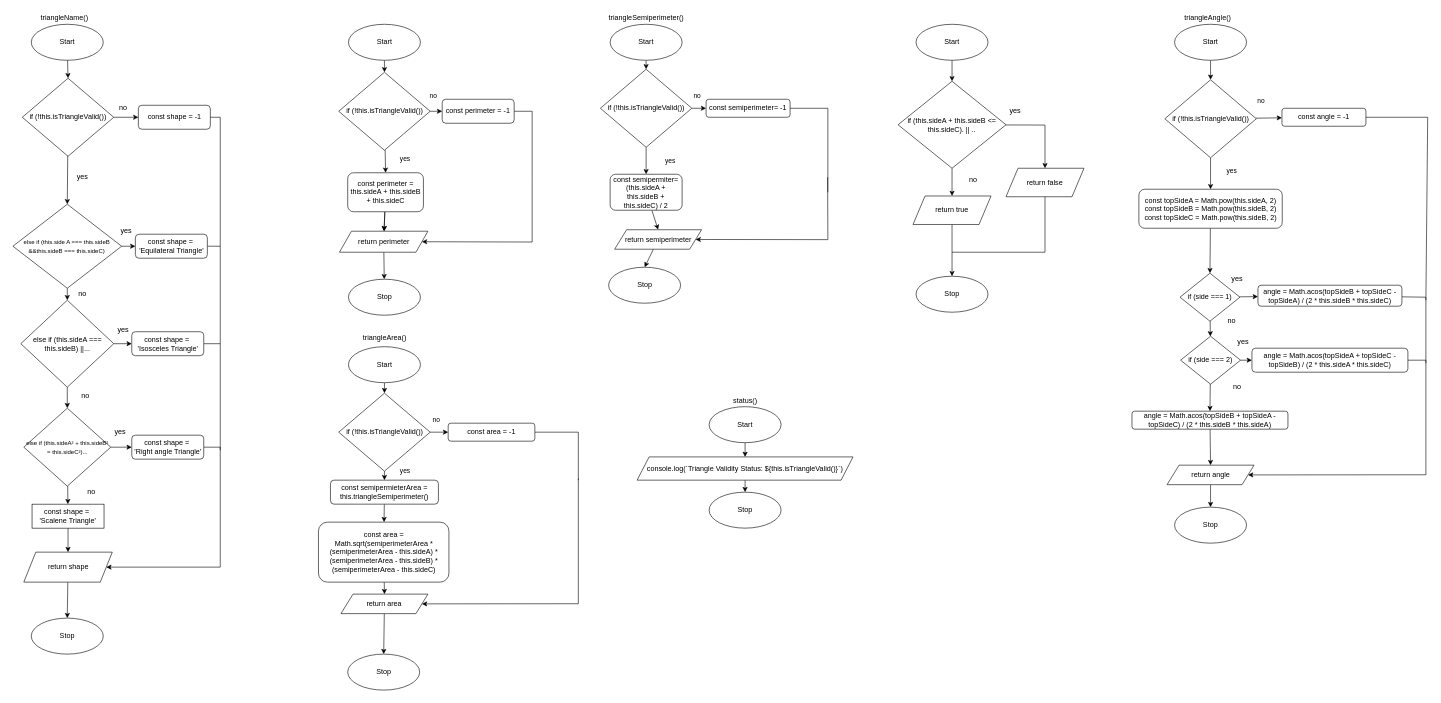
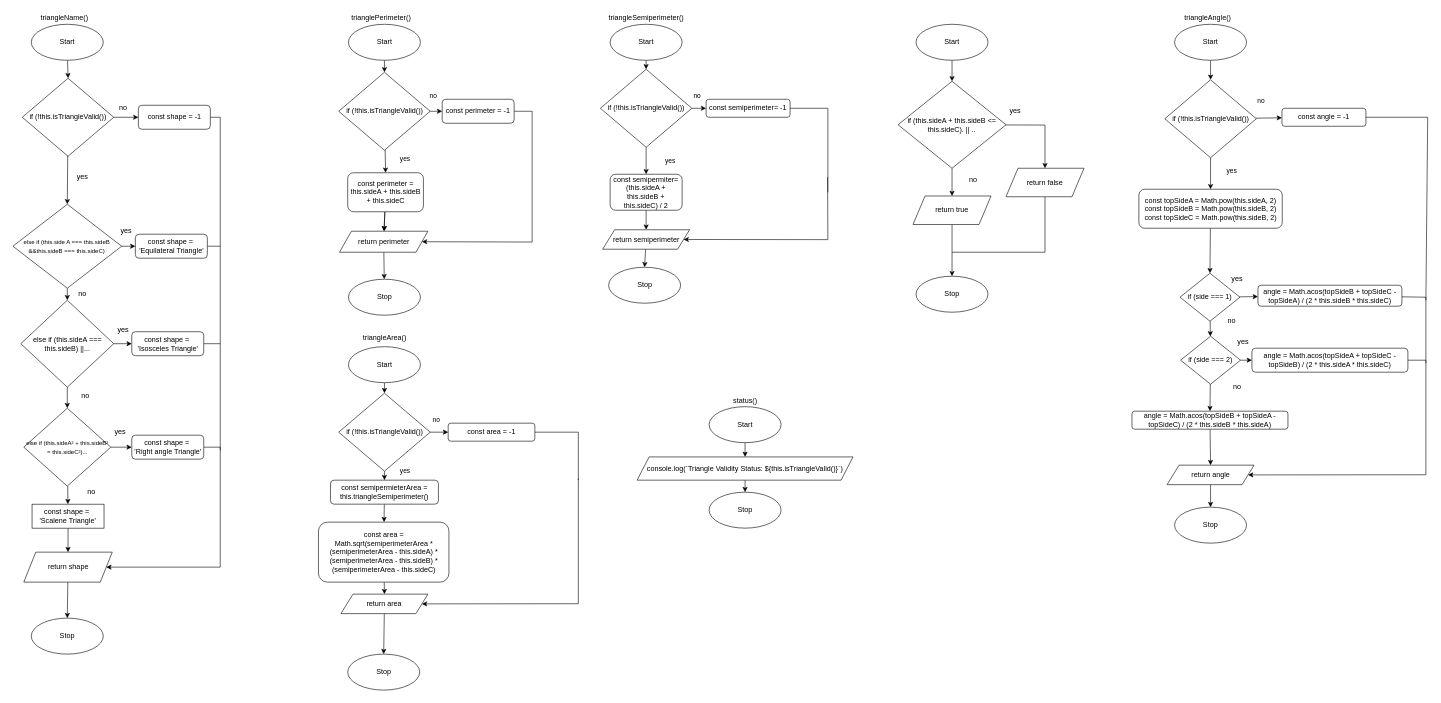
+ <mxCell id="6" value="trianglePerimeter()" style="text;html=1;align=center;verticalAlign=middle;resizable=0;points=[];autosize=1;strokeColor=none;fillColor=none;" parent="1" vertex="1"><mxGeometry x="578.5" y="20" width="110" height="20" as="geometry" /></mxCell>
- <mxCell id="72" value="return semiperimeter" style="shape=parallelogram;perimeter=parallelogramPerimeter;whiteSpace=wrap;html=1;fixedSize=1;" parent="1" vertex="1"><mxGeometry x="1023.5" y="382.5" width="145" height="32.5" as="geometry" /></mxCell>
+ <mxCell id="72" value="return semiperimeter" style="shape=parallelogram;perimeter=parallelogramPerimeter;whiteSpace=wrap;html=1;fixedSize=1;" parent="1" vertex="1"><mxGeometry x="1003.5" y="382.5" width="145" height="32.5" as="geometry" /></mxCell>
